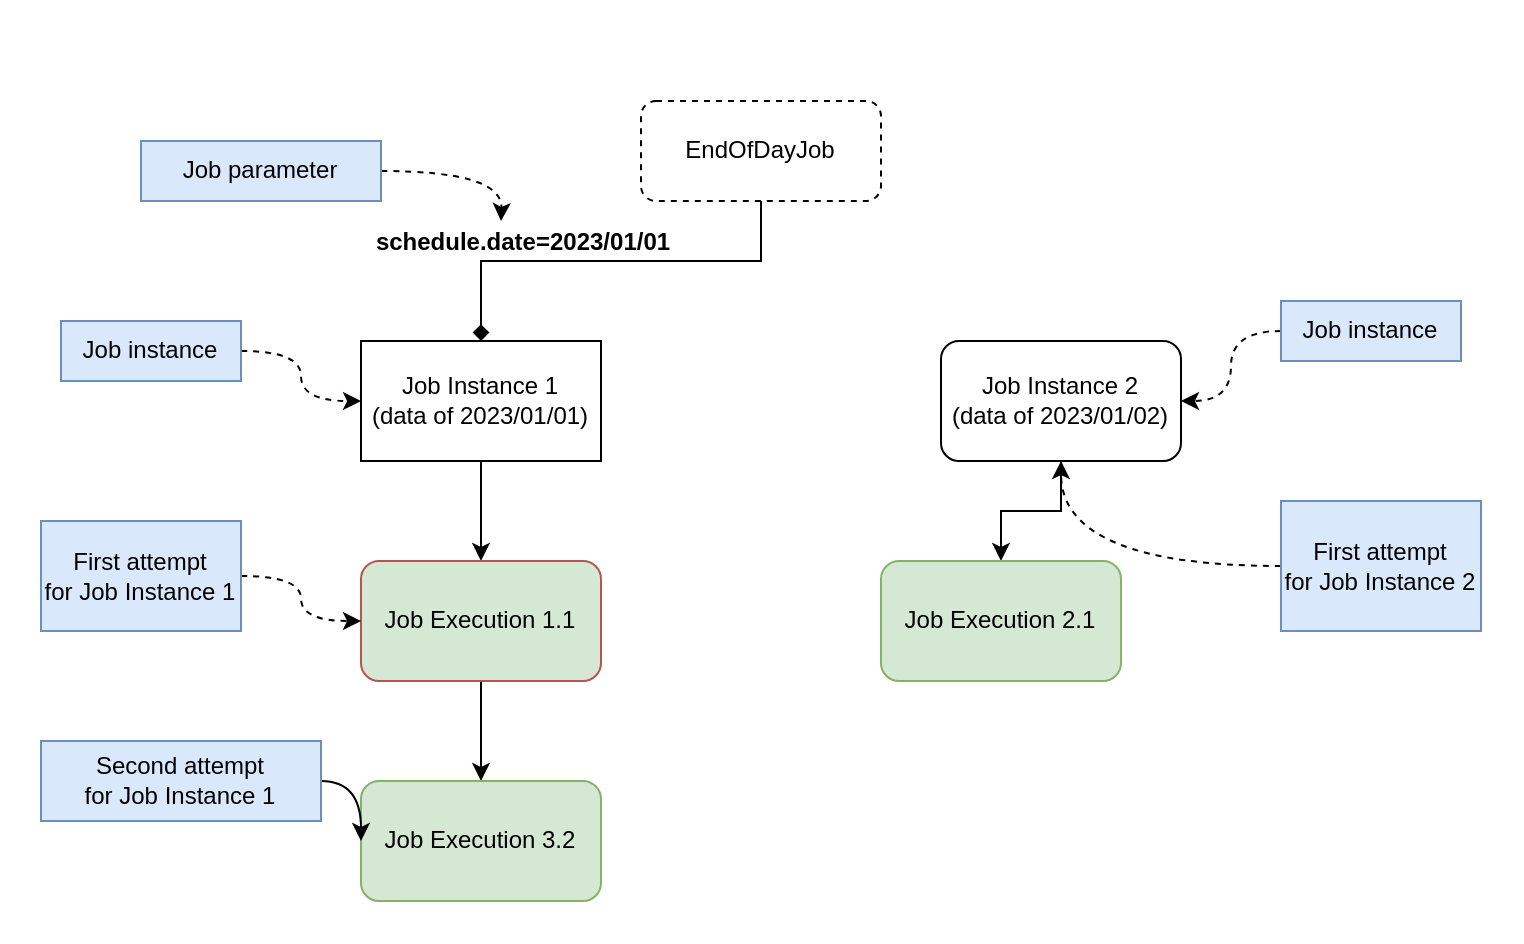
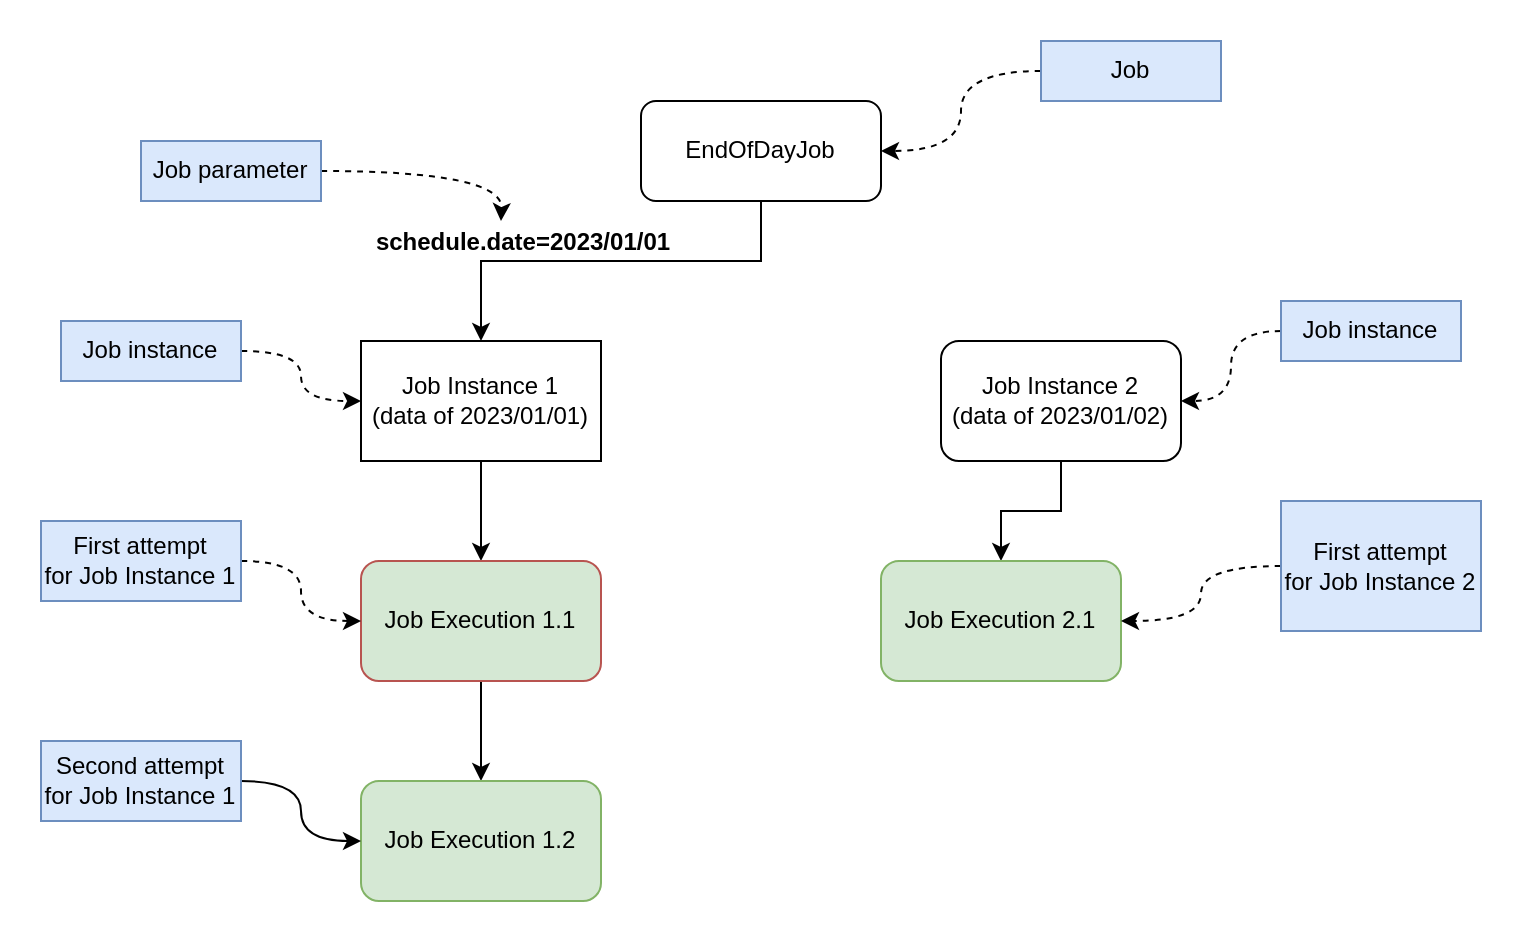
+ <mxCell id="12" value="Job" style="text;html=1;strokeColor=#6c8ebf;fillColor=#dae8fc;align=center;verticalAlign=middle;whiteSpace=wrap;rounded=0;" parent="1" vertex="1"><mxGeometry x="520" y="20" width="90" height="30" as="geometry" /></mxCell>
+ <mxCell id="11" style="edgeStyle=orthogonalEdgeStyle;orthogonalLoop=1;jettySize=auto;html=1;curved=1;dashed=1;" parent="1" source="12" target="4" edge="1"><mxGeometry relative="1" as="geometry" /></mxCell>
- <mxCell id="4" value="EndOfDayJob" style="rounded=1;whiteSpace=wrap;html=1;dashed=1;" parent="1" vertex="1"><mxGeometry x="320" y="50" width="120" height="50" as="geometry" /></mxCell>
+ <mxCell id="4" value="EndOfDayJob" style="rounded=1;whiteSpace=wrap;html=1;" parent="1" vertex="1"><mxGeometry x="320" y="50" width="120" height="50" as="geometry" /></mxCell>
- <mxCell id="10" value="Job parameter" style="text;html=1;strokeColor=#6c8ebf;fillColor=#dae8fc;align=center;verticalAlign=middle;whiteSpace=wrap;rounded=0;" parent="1" vertex="1"><mxGeometry x="70" y="70" width="120" height="30" as="geometry" /></mxCell>
+ <mxCell id="10" value="Job parameter" style="text;html=1;strokeColor=#6c8ebf;fillColor=#dae8fc;align=center;verticalAlign=middle;whiteSpace=wrap;rounded=0;" parent="1" vertex="1"><mxGeometry x="70" y="70" width="90" height="30" as="geometry" /></mxCell>
- <mxCell id="2" style="edgeStyle=orthogonalEdgeStyle;rounded=0;orthogonalLoop=1;jettySize=auto;html=1;entryX=0.5;entryY=0;entryDx=0;entryDy=0;endArrow=diamond;" parent="1" source="4" target="6" edge="1"><mxGeometry relative="1" as="geometry"><Array as="points"><mxPoint x="380" y="130" /><mxPoint x="240" y="130" /></Array></mxGeometry></mxCell>
+ <mxCell id="2" style="edgeStyle=orthogonalEdgeStyle;rounded=0;orthogonalLoop=1;jettySize=auto;html=1;entryX=0.5;entryY=0;entryDx=0;entryDy=0;" parent="1" source="4" target="6" edge="1"><mxGeometry relative="1" as="geometry"><Array as="points"><mxPoint x="380" y="130" /><mxPoint x="240" y="130" /></Array></mxGeometry></mxCell>
- <mxCell id="24" style="edgeStyle=orthogonalEdgeStyle;orthogonalLoop=1;jettySize=auto;html=1;curved=1;dashed=1;" edge="1" parent="1" source="25" target="8"><mxGeometry relative="1" as="geometry" /></mxCell>
+ <mxCell id="24" style="edgeStyle=orthogonalEdgeStyle;orthogonalLoop=1;jettySize=auto;html=1;entryX=1;entryY=0.5;entryDx=0;entryDy=0;curved=1;dashed=1;" edge="1" parent="1" source="25" target="19"><mxGeometry relative="1" as="geometry" /></mxCell>
- <mxCell id="21" value="First attempt&lt;br&gt;for Job Instance 1" style="text;html=1;strokeColor=#6c8ebf;fillColor=#dae8fc;align=center;verticalAlign=middle;whiteSpace=wrap;rounded=0;" vertex="1" parent="1"><mxGeometry x="20" y="260" width="100" height="55" as="geometry" /></mxCell>
+ <mxCell id="21" value="First attempt&lt;br&gt;for Job Instance 1" style="text;html=1;strokeColor=#6c8ebf;fillColor=#dae8fc;align=center;verticalAlign=middle;whiteSpace=wrap;rounded=0;" vertex="1" parent="1"><mxGeometry x="20" y="260" width="100" height="40" as="geometry" /></mxCell>
- <mxCell id="23" value="Second attempt&lt;br&gt;for Job Instance 1" style="text;html=1;strokeColor=#6c8ebf;fillColor=#dae8fc;align=center;verticalAlign=middle;whiteSpace=wrap;rounded=0;" vertex="1" parent="1"><mxGeometry x="20" y="370" width="140" height="40" as="geometry" /></mxCell>
+ <mxCell id="23" value="Second attempt&lt;br&gt;for Job Instance 1" style="text;html=1;strokeColor=#6c8ebf;fillColor=#dae8fc;align=center;verticalAlign=middle;whiteSpace=wrap;rounded=0;" vertex="1" parent="1"><mxGeometry x="20" y="370" width="100" height="40" as="geometry" /></mxCell>
- <mxCell id="18" value="Job Execution 3.2" style="rounded=1;whiteSpace=wrap;html=1;fillColor=#d5e8d4;strokeColor=#82b366;" vertex="1" parent="1"><mxGeometry x="180" y="390" width="120" height="60" as="geometry" /></mxCell>
+ <mxCell id="18" value="Job Execution 1.2" style="rounded=1;whiteSpace=wrap;html=1;fillColor=#d5e8d4;strokeColor=#82b366;" vertex="1" parent="1"><mxGeometry x="180" y="390" width="120" height="60" as="geometry" /></mxCell>
